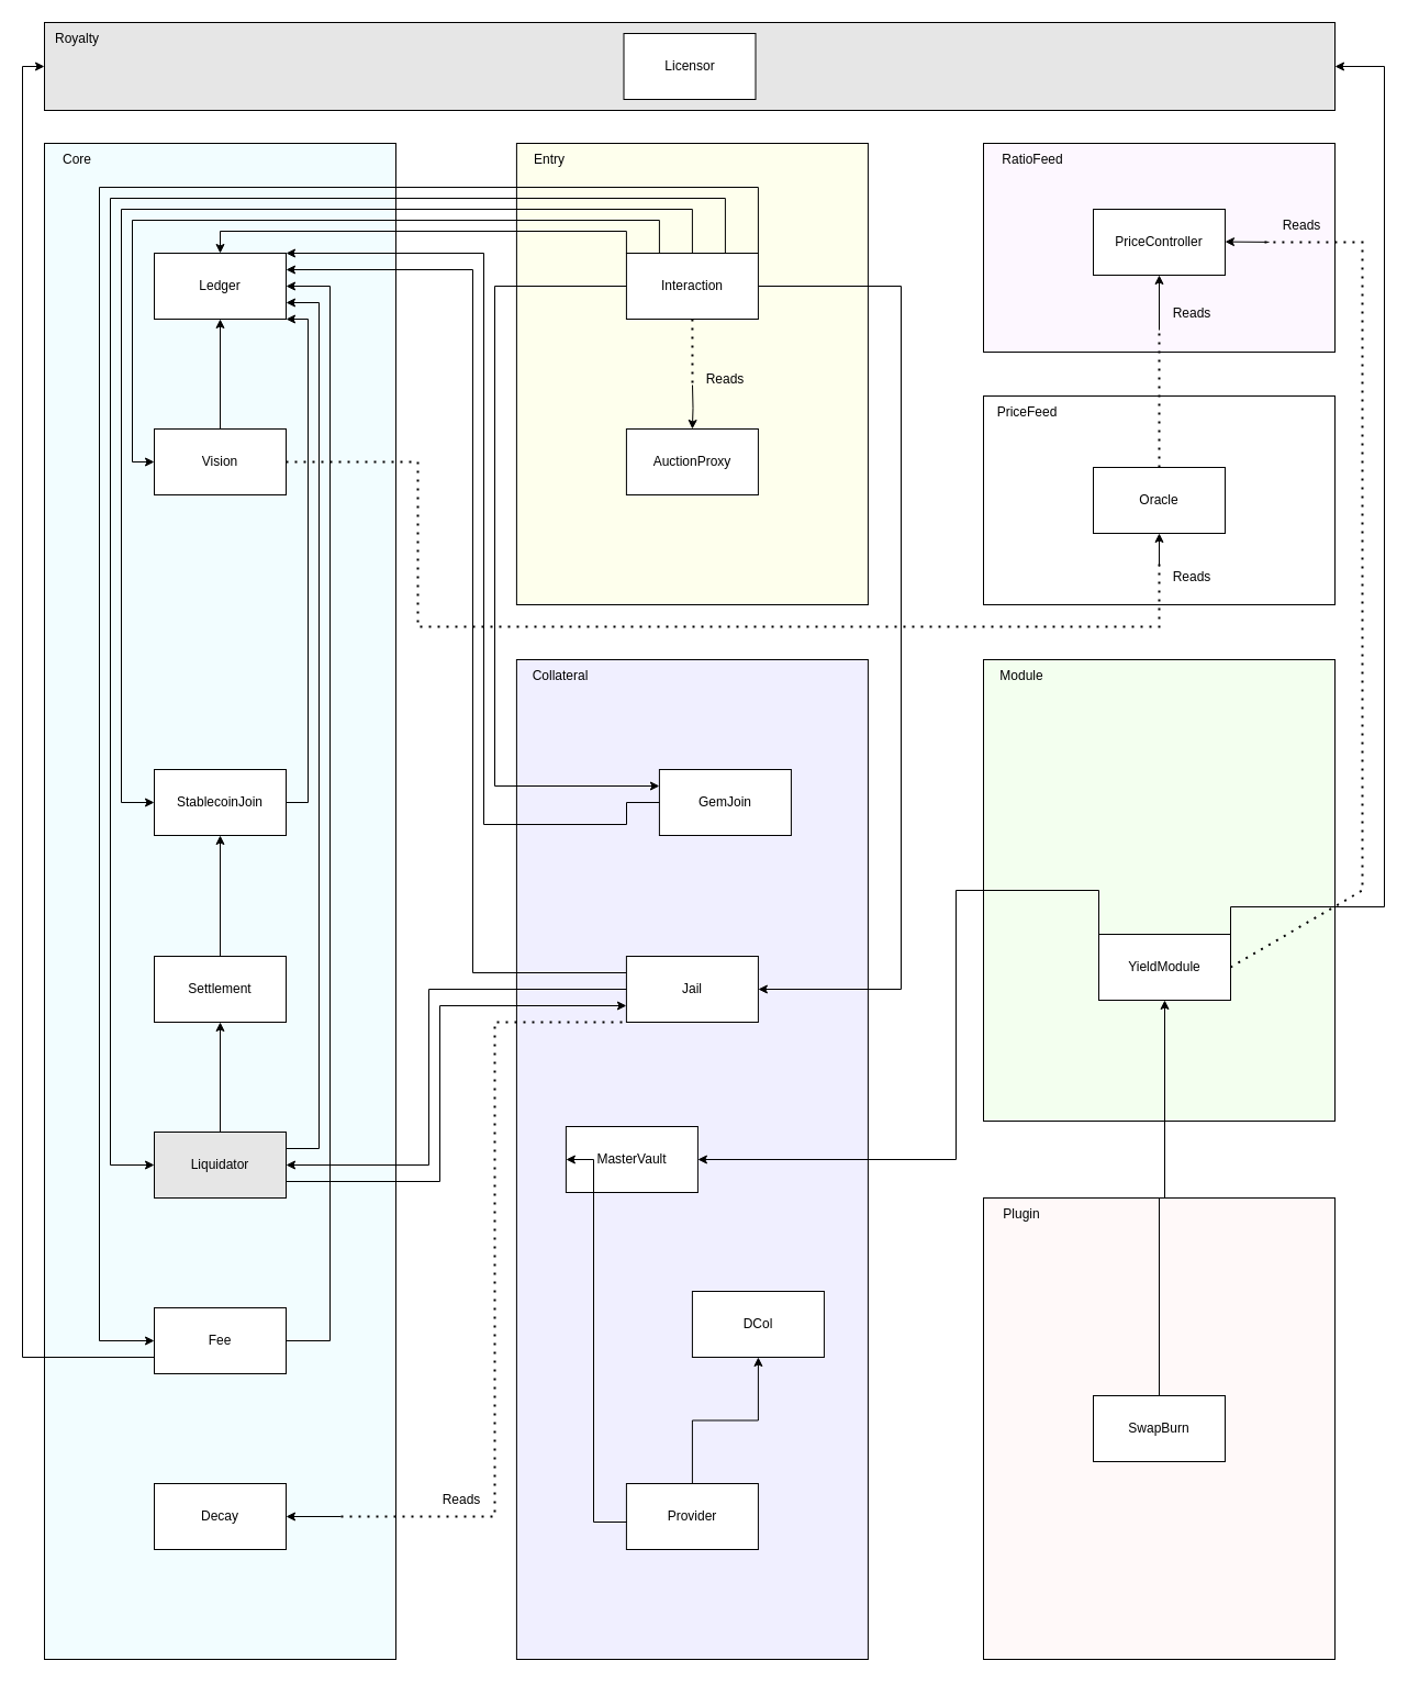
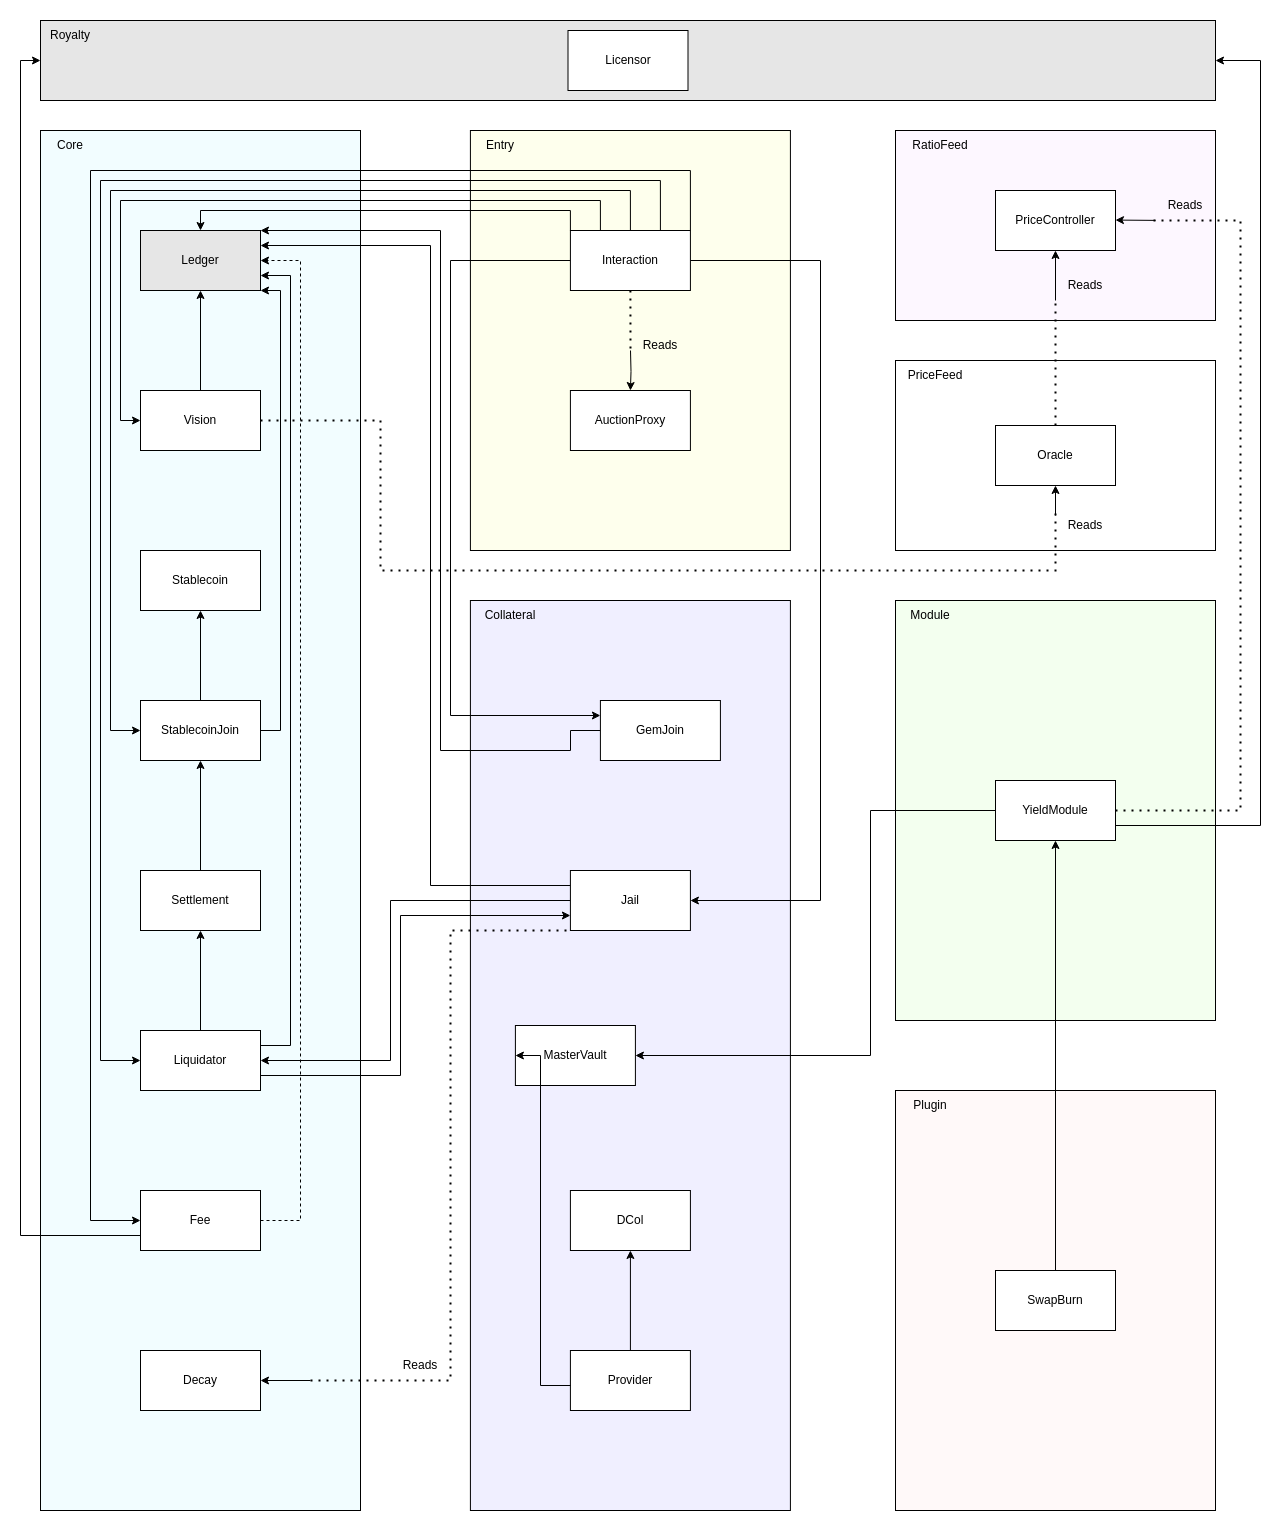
- <mxCell id="6" value="Ledger" style="rounded=0;whiteSpace=wrap;html=1;" parent="1" vertex="1"><mxGeometry x="140" y="230" width="120" height="60" as="geometry" /></mxCell>
+ <mxCell id="6" value="Ledger" style="rounded=0;whiteSpace=wrap;html=1;fillColor=#e6e6e6;" parent="1" vertex="1"><mxGeometry x="140" y="230" width="120" height="60" as="geometry" /></mxCell>
+ <mxCell id="9" value="Stablecoin" style="rounded=0;whiteSpace=wrap;html=1;" parent="1" vertex="1"><mxGeometry x="140" y="550" width="120" height="60" as="geometry" /></mxCell>
+ <mxCell id="11" style="edgeStyle=orthogonalEdgeStyle;rounded=0;orthogonalLoop=1;jettySize=auto;html=1;exitX=0.5;exitY=0;exitDx=0;exitDy=0;entryX=0.5;entryY=1;entryDx=0;entryDy=0;" parent="1" source="12" target="9" edge="1"><mxGeometry relative="1" as="geometry" /></mxCell>
- <mxCell id="13" style="edgeStyle=orthogonalEdgeStyle;rounded=0;orthogonalLoop=1;jettySize=auto;html=1;exitX=1;exitY=0.5;exitDx=0;exitDy=0;entryX=1;entryY=0.5;entryDx=0;entryDy=0;" parent="1" source="15" target="6" edge="1"><mxGeometry relative="1" as="geometry"><mxPoint x="380" y="280" as="targetPoint" /><Array as="points"><mxPoint x="300" y="1220" /><mxPoint x="300" y="260" /></Array></mxGeometry></mxCell>
+ <mxCell id="13" style="edgeStyle=orthogonalEdgeStyle;rounded=0;orthogonalLoop=1;jettySize=auto;html=1;exitX=1;exitY=0.5;exitDx=0;exitDy=0;entryX=1;entryY=0.5;entryDx=0;entryDy=0;dashed=1;" parent="1" source="15" target="6" edge="1"><mxGeometry relative="1" as="geometry"><mxPoint x="380" y="280" as="targetPoint" /><Array as="points"><mxPoint x="300" y="1220" /><mxPoint x="300" y="260" /></Array></mxGeometry></mxCell>
- <mxCell id="49" value="YieldModule" style="rounded=0;whiteSpace=wrap;html=1;" parent="1" vertex="1"><mxGeometry x="1000" y="850" width="120" height="60" as="geometry" /></mxCell>
+ <mxCell id="49" value="YieldModule" style="rounded=0;whiteSpace=wrap;html=1;" parent="1" vertex="1"><mxGeometry x="995" y="780" width="120" height="60" as="geometry" /></mxCell>
- <mxCell id="21" value="Liquidator" style="rounded=0;whiteSpace=wrap;html=1;fillColor=#e6e6e6;" parent="1" vertex="1"><mxGeometry x="140" y="1030" width="120" height="60" as="geometry" /></mxCell>
+ <mxCell id="21" value="Liquidator" style="rounded=0;whiteSpace=wrap;html=1;" parent="1" vertex="1"><mxGeometry x="140" y="1030" width="120" height="60" as="geometry" /></mxCell>
- <mxCell id="36" value="DCol" style="rounded=0;whiteSpace=wrap;html=1;" parent="1" vertex="1"><mxGeometry x="629.91" y="1175" width="120" height="60" as="geometry" /></mxCell>
+ <mxCell id="36" value="DCol" style="rounded=0;whiteSpace=wrap;html=1;" parent="1" vertex="1"><mxGeometry x="569.91" y="1190" width="120" height="60" as="geometry" /></mxCell>
